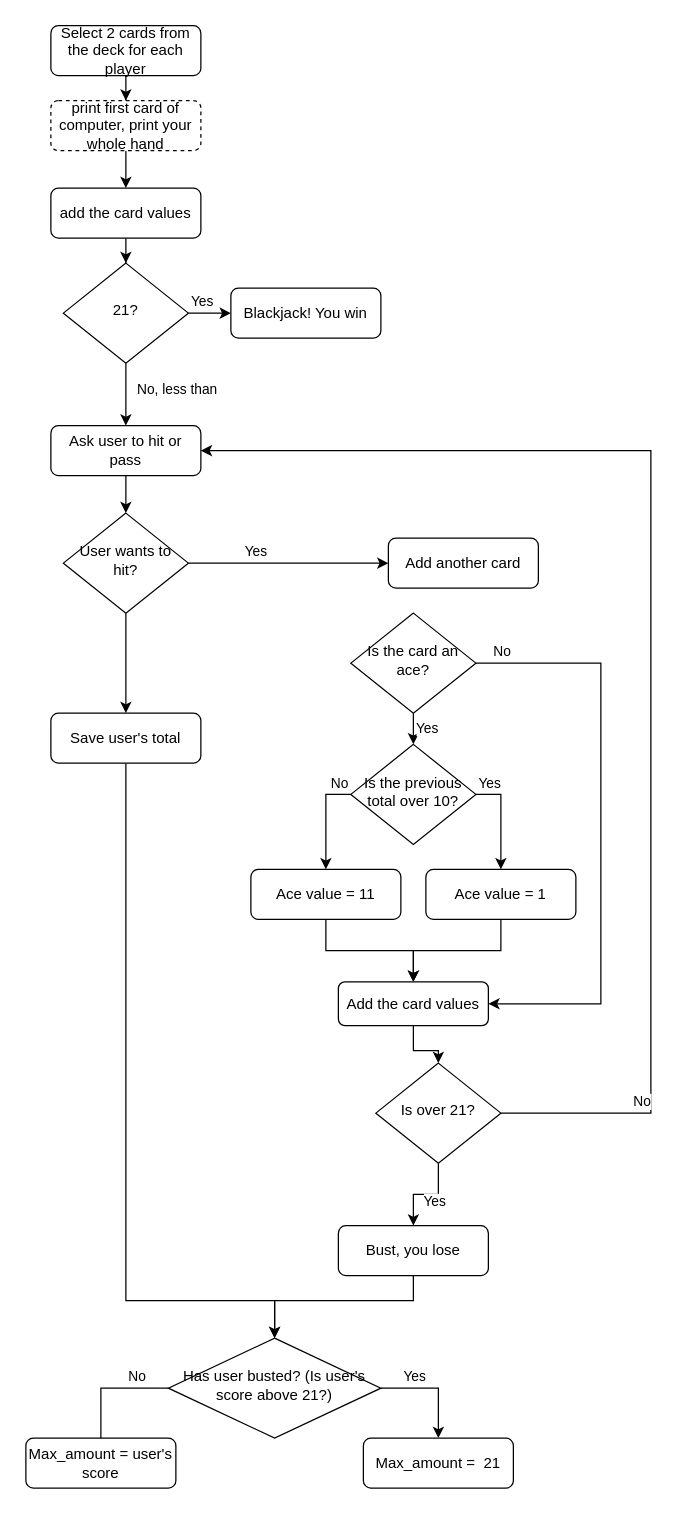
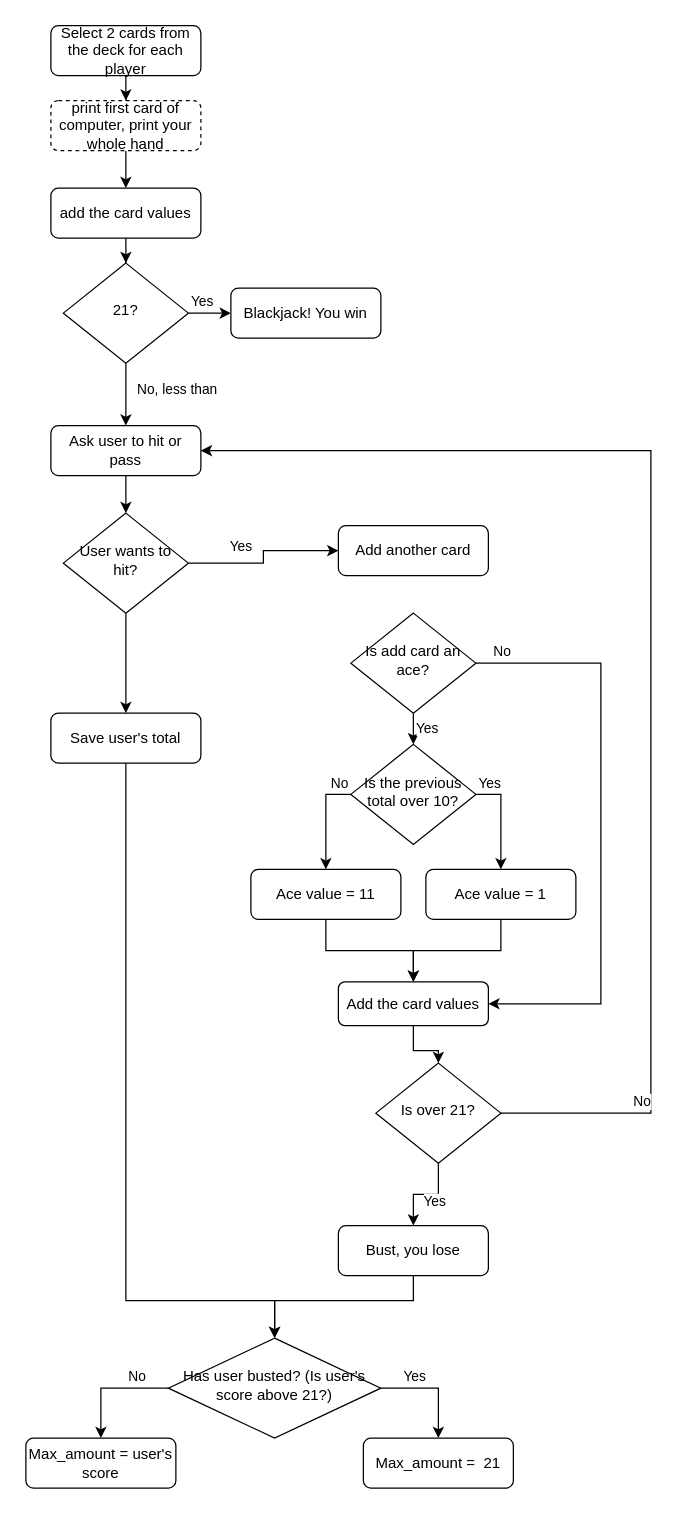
- <mxCell id="25" value="Add another card" style="rounded=1;whiteSpace=wrap;html=1;fontSize=12;glass=0;strokeWidth=1;shadow=0;" vertex="1" parent="1"><mxGeometry x="310" y="430" width="120" height="40" as="geometry" /></mxCell>
+ <mxCell id="25" value="Add another card" style="rounded=1;whiteSpace=wrap;html=1;fontSize=12;glass=0;strokeWidth=1;shadow=0;" vertex="1" parent="1"><mxGeometry x="270" y="420" width="120" height="40" as="geometry" /></mxCell>
- <mxCell id="6" value="Is the card an ace?" style="rhombus;whiteSpace=wrap;html=1;shadow=0;fontFamily=Helvetica;fontSize=12;align=center;strokeWidth=1;spacing=6;spacingTop=-4;" parent="1" vertex="1"><mxGeometry x="280" y="490" width="100" height="80" as="geometry" /></mxCell>
+ <mxCell id="6" value="Is add card an ace?" style="rhombus;whiteSpace=wrap;html=1;shadow=0;fontFamily=Helvetica;fontSize=12;align=center;strokeWidth=1;spacing=6;spacingTop=-4;" parent="1" vertex="1"><mxGeometry x="280" y="490" width="100" height="80" as="geometry" /></mxCell>
- <mxCell id="48" style="edgeStyle=orthogonalEdgeStyle;rounded=0;orthogonalLoop=1;jettySize=auto;html=1;exitX=0;exitY=0.5;exitDx=0;exitDy=0;entryX=0.5;entryY=0;entryDx=0;entryDy=0;endArrow=none;" edge="1" parent="1" source="50" target="52"><mxGeometry relative="1" as="geometry" /></mxCell>
+ <mxCell id="48" style="edgeStyle=orthogonalEdgeStyle;rounded=0;orthogonalLoop=1;jettySize=auto;html=1;exitX=0;exitY=0.5;exitDx=0;exitDy=0;entryX=0.5;entryY=0;entryDx=0;entryDy=0;" edge="1" parent="1" source="50" target="52"><mxGeometry relative="1" as="geometry" /></mxCell>
